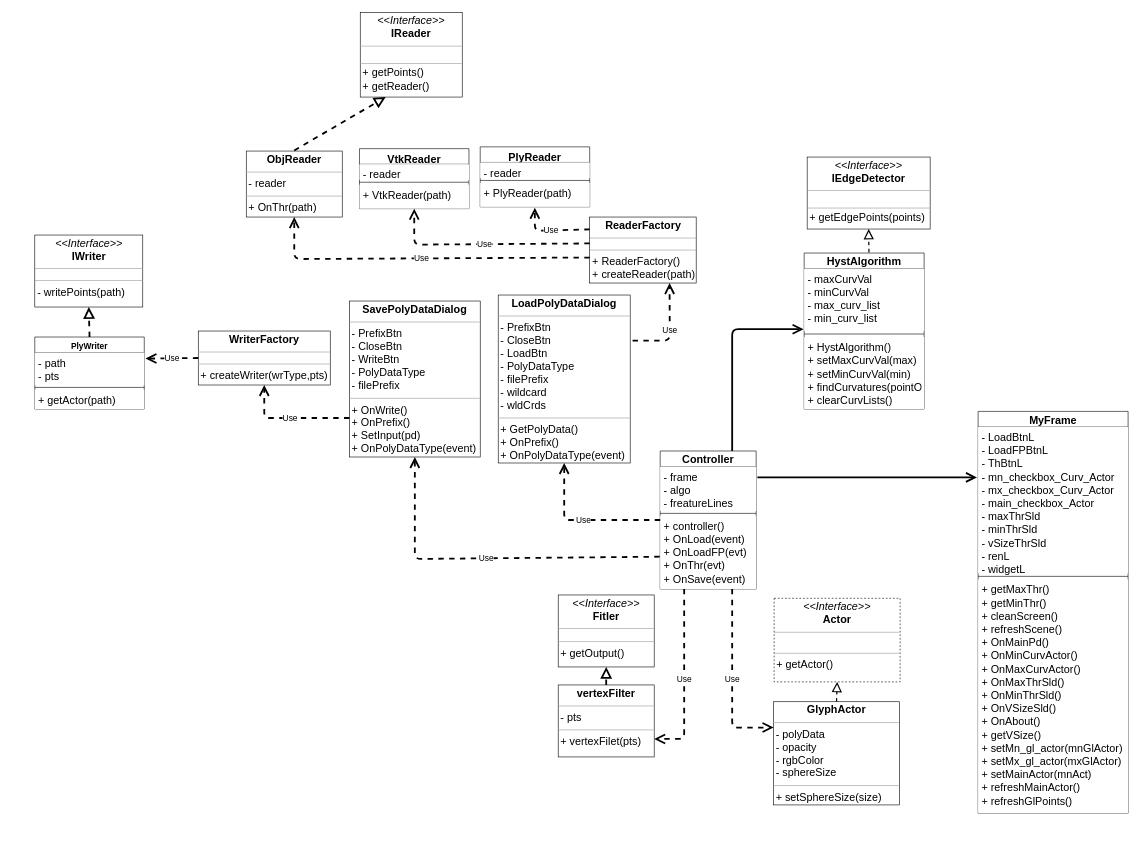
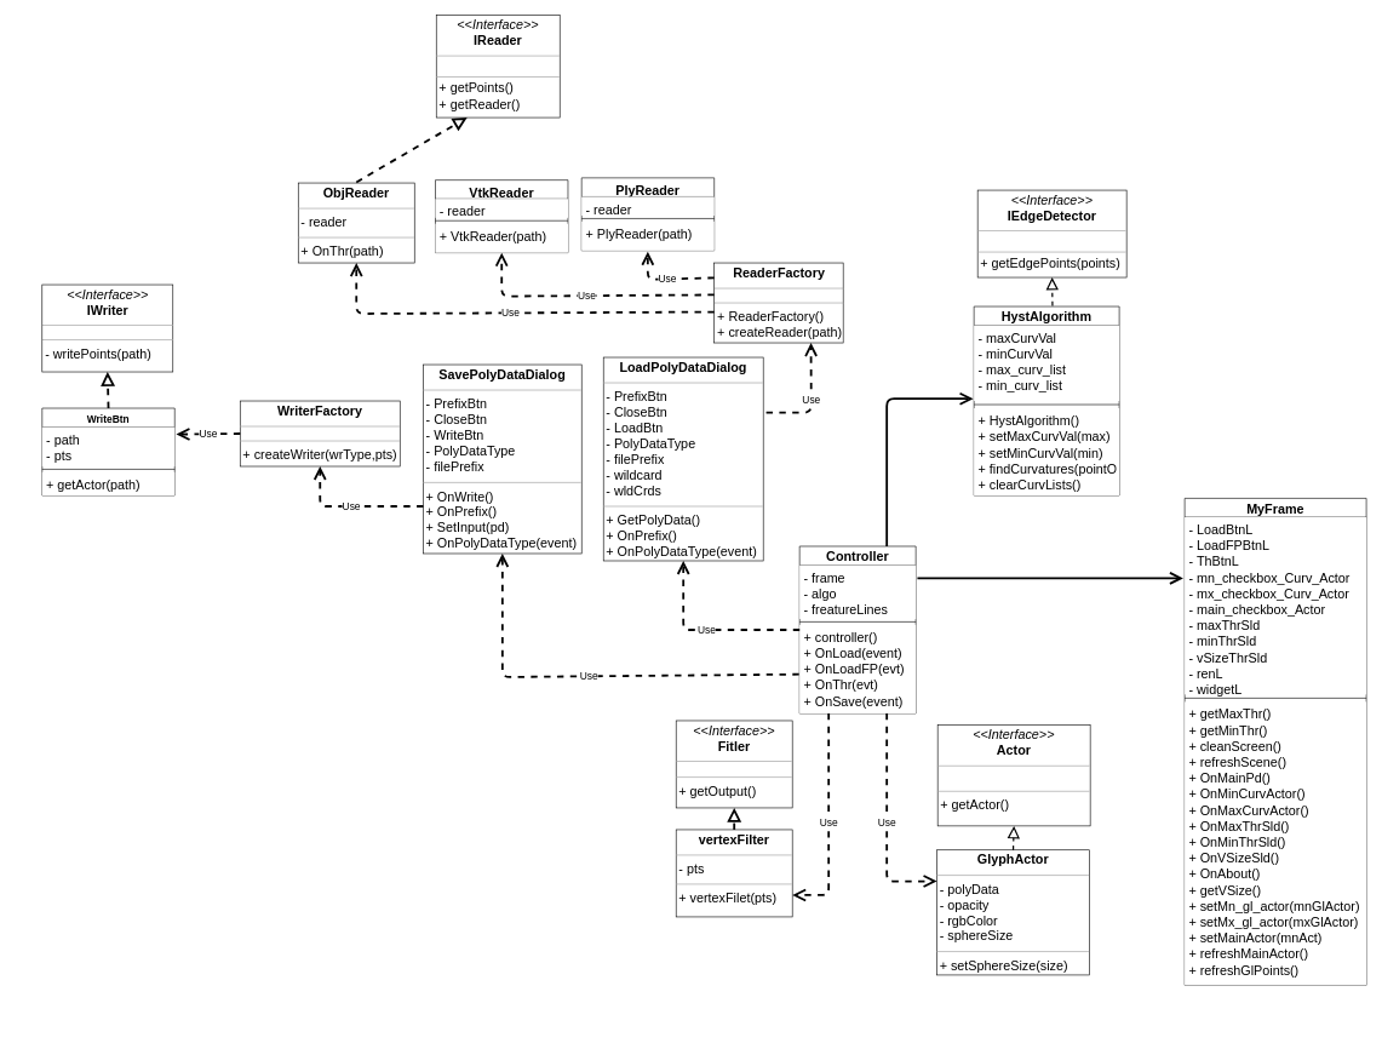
- <mxCell id="13" value="PlyWriter" style="swimlane;fontStyle=1;align=center;verticalAlign=top;childLayout=stackLayout;horizontal=1;startSize=26;horizontalStack=0;resizeParent=1;resizeParentMax=0;resizeLast=0;collapsible=1;marginBottom=0;fontSize=14;" parent="10" vertex="1"><mxGeometry x="-2.5" y="160" width="182.5" height="120" as="geometry" /></mxCell>
+ <mxCell id="13" value="WriteBtn" style="swimlane;fontStyle=1;align=center;verticalAlign=top;childLayout=stackLayout;horizontal=1;startSize=26;horizontalStack=0;resizeParent=1;resizeParentMax=0;resizeLast=0;collapsible=1;marginBottom=0;fontSize=14;" parent="10" vertex="1"><mxGeometry x="-2.5" y="160" width="182.5" height="120" as="geometry" /></mxCell>
- <mxCell id="30" value="&lt;p style=&quot;margin: 4px 0px 0px ; text-align: center ; font-size: 18px&quot;&gt;&lt;font style=&quot;font-size: 18px&quot;&gt;&lt;i&gt;&amp;lt;&amp;lt;Interface&amp;gt;&amp;gt;&lt;/i&gt;&lt;br&gt;&lt;b&gt;Actor&lt;/b&gt;&lt;/font&gt;&lt;/p&gt;&lt;hr size=&quot;1&quot; style=&quot;font-size: 18px&quot;&gt;&lt;p style=&quot;margin: 0px 0px 0px 4px ; font-size: 13px&quot;&gt;&lt;font style=&quot;font-size: 13px&quot;&gt;&lt;br&gt;&lt;/font&gt;&lt;/p&gt;&lt;hr size=&quot;1&quot; style=&quot;font-size: 18px&quot;&gt;&lt;p style=&quot;margin: 0px 0px 0px 4px ; font-size: 18px&quot;&gt;&lt;font style=&quot;font-size: 18px&quot;&gt;+ getActor()&lt;/font&gt;&lt;/p&gt;" style="verticalAlign=top;align=left;overflow=fill;fontSize=12;fontFamily=Helvetica;html=1;dashed=1;" parent="29" vertex="1"><mxGeometry y="35.548" width="210" height="139.333" as="geometry" /></mxCell>
+ <mxCell id="30" value="&lt;p style=&quot;margin: 4px 0px 0px ; text-align: center ; font-size: 18px&quot;&gt;&lt;font style=&quot;font-size: 18px&quot;&gt;&lt;i&gt;&amp;lt;&amp;lt;Interface&amp;gt;&amp;gt;&lt;/i&gt;&lt;br&gt;&lt;b&gt;Actor&lt;/b&gt;&lt;/font&gt;&lt;/p&gt;&lt;hr size=&quot;1&quot; style=&quot;font-size: 18px&quot;&gt;&lt;p style=&quot;margin: 0px 0px 0px 4px ; font-size: 13px&quot;&gt;&lt;font style=&quot;font-size: 13px&quot;&gt;&lt;br&gt;&lt;/font&gt;&lt;/p&gt;&lt;hr size=&quot;1&quot; style=&quot;font-size: 18px&quot;&gt;&lt;p style=&quot;margin: 0px 0px 0px 4px ; font-size: 18px&quot;&gt;&lt;font style=&quot;font-size: 18px&quot;&gt;+ getActor()&lt;/font&gt;&lt;/p&gt;" style="verticalAlign=top;align=left;overflow=fill;fontSize=12;fontFamily=Helvetica;html=1;" parent="29" vertex="1"><mxGeometry y="35.548" width="210" height="139.333" as="geometry" /></mxCell>
